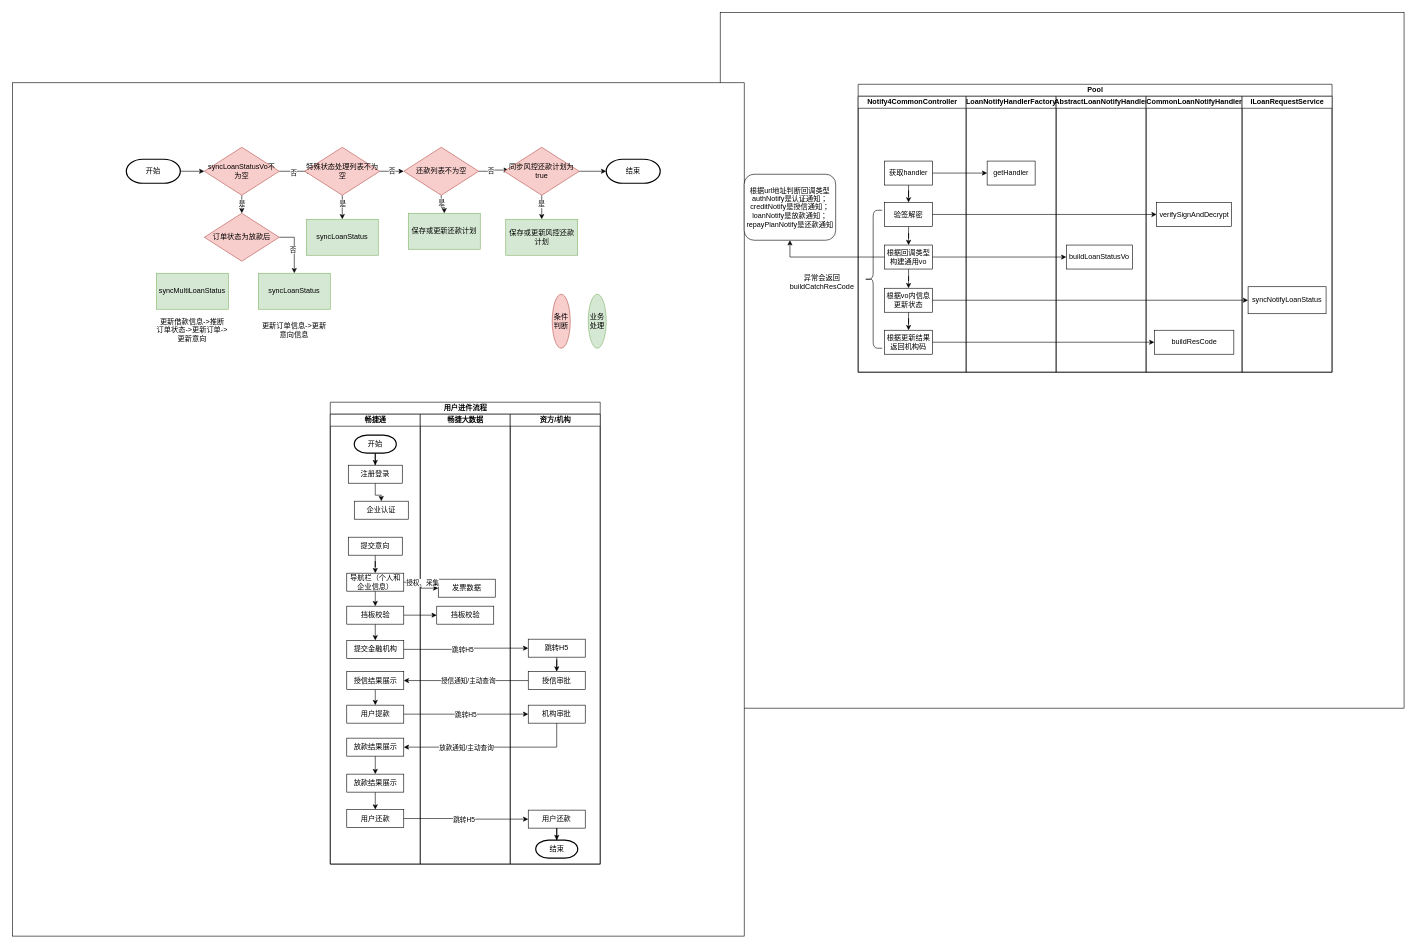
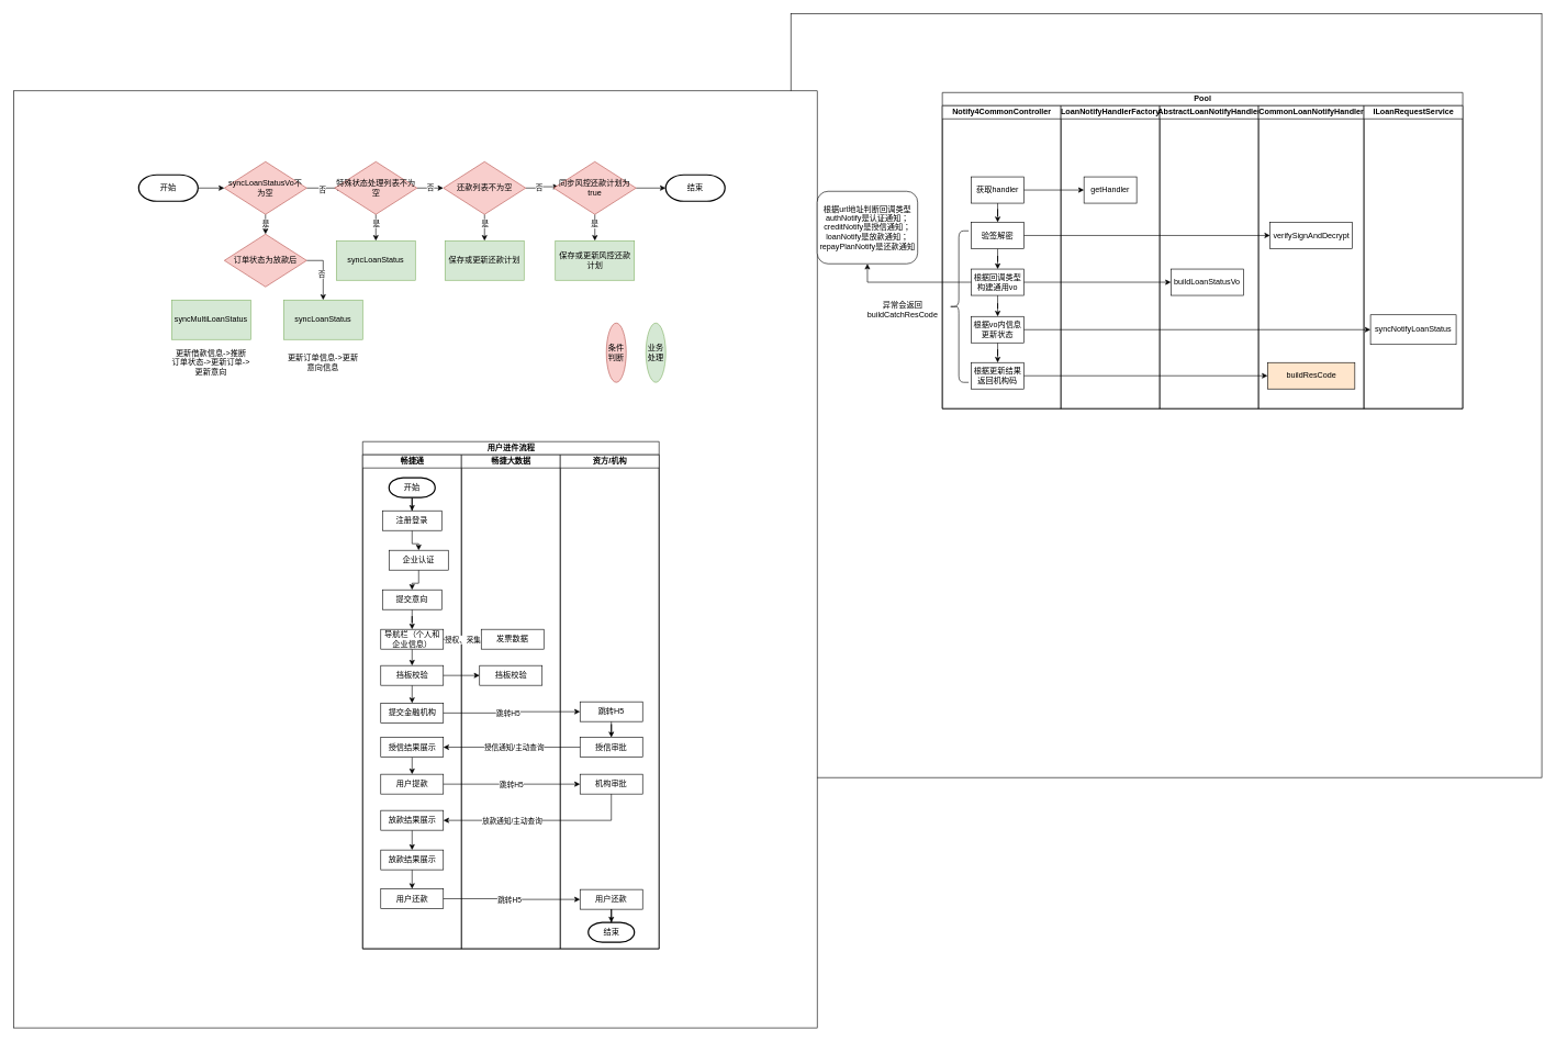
- <mxCell id="55" value="保存或更新还款计划" style="rounded=0;whiteSpace=wrap;html=1;fillColor=#d5e8d4;strokeColor=#82b366;" parent="1" vertex="1"><mxGeometry x="680" y="355" width="120" height="60" as="geometry" /></mxCell>
+ <mxCell id="55" value="保存或更新还款计划" style="rounded=0;whiteSpace=wrap;html=1;fillColor=#d5e8d4;strokeColor=#82b366;" parent="1" vertex="1"><mxGeometry x="675" y="365" width="120" height="60" as="geometry" /></mxCell>
- <mxCell id="23" value="buildResCode" style="rounded=0;whiteSpace=wrap;html=1;" parent="21" vertex="1"><mxGeometry x="13.75" y="390" width="132.5" height="40" as="geometry" /></mxCell>
+ <mxCell id="23" value="buildResCode" style="rounded=0;whiteSpace=wrap;html=1;fillColor=#ffe6cc;" parent="21" vertex="1"><mxGeometry x="13.75" y="390" width="132.5" height="40" as="geometry" /></mxCell>
+ <mxCell id="70" style="edgeStyle=orthogonalEdgeStyle;rounded=0;orthogonalLoop=1;jettySize=auto;html=1;exitX=0.5;exitY=1;exitDx=0;exitDy=0;" parent="65" source="71" target="73" edge="1"><mxGeometry relative="1" as="geometry" /></mxCell>
- <mxCell id="88" value="发票数据" style="rounded=0;whiteSpace=wrap;html=1;" parent="87" vertex="1"><mxGeometry x="30" y="275" width="95" height="30" as="geometry" /></mxCell>
+ <mxCell id="88" value="发票数据" style="rounded=0;whiteSpace=wrap;html=1;" parent="87" vertex="1"><mxGeometry x="30" y="265" width="95" height="30" as="geometry" /></mxCell>
